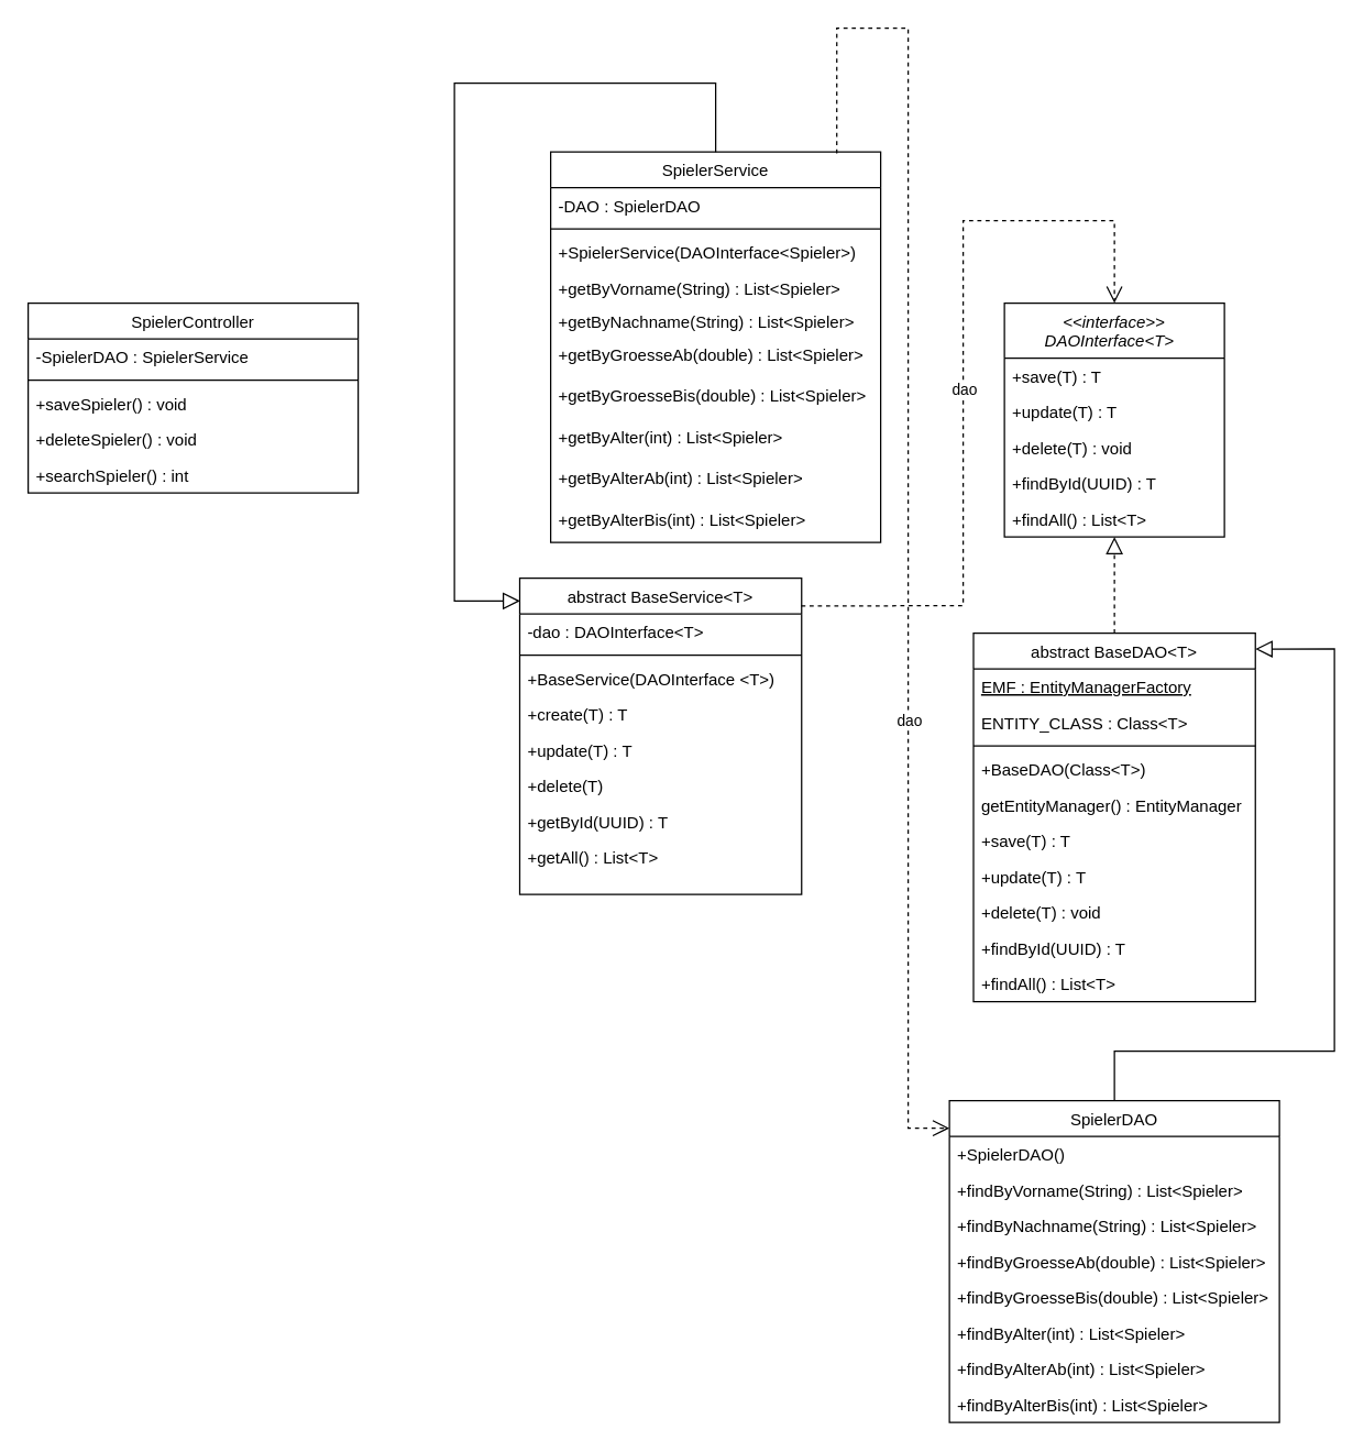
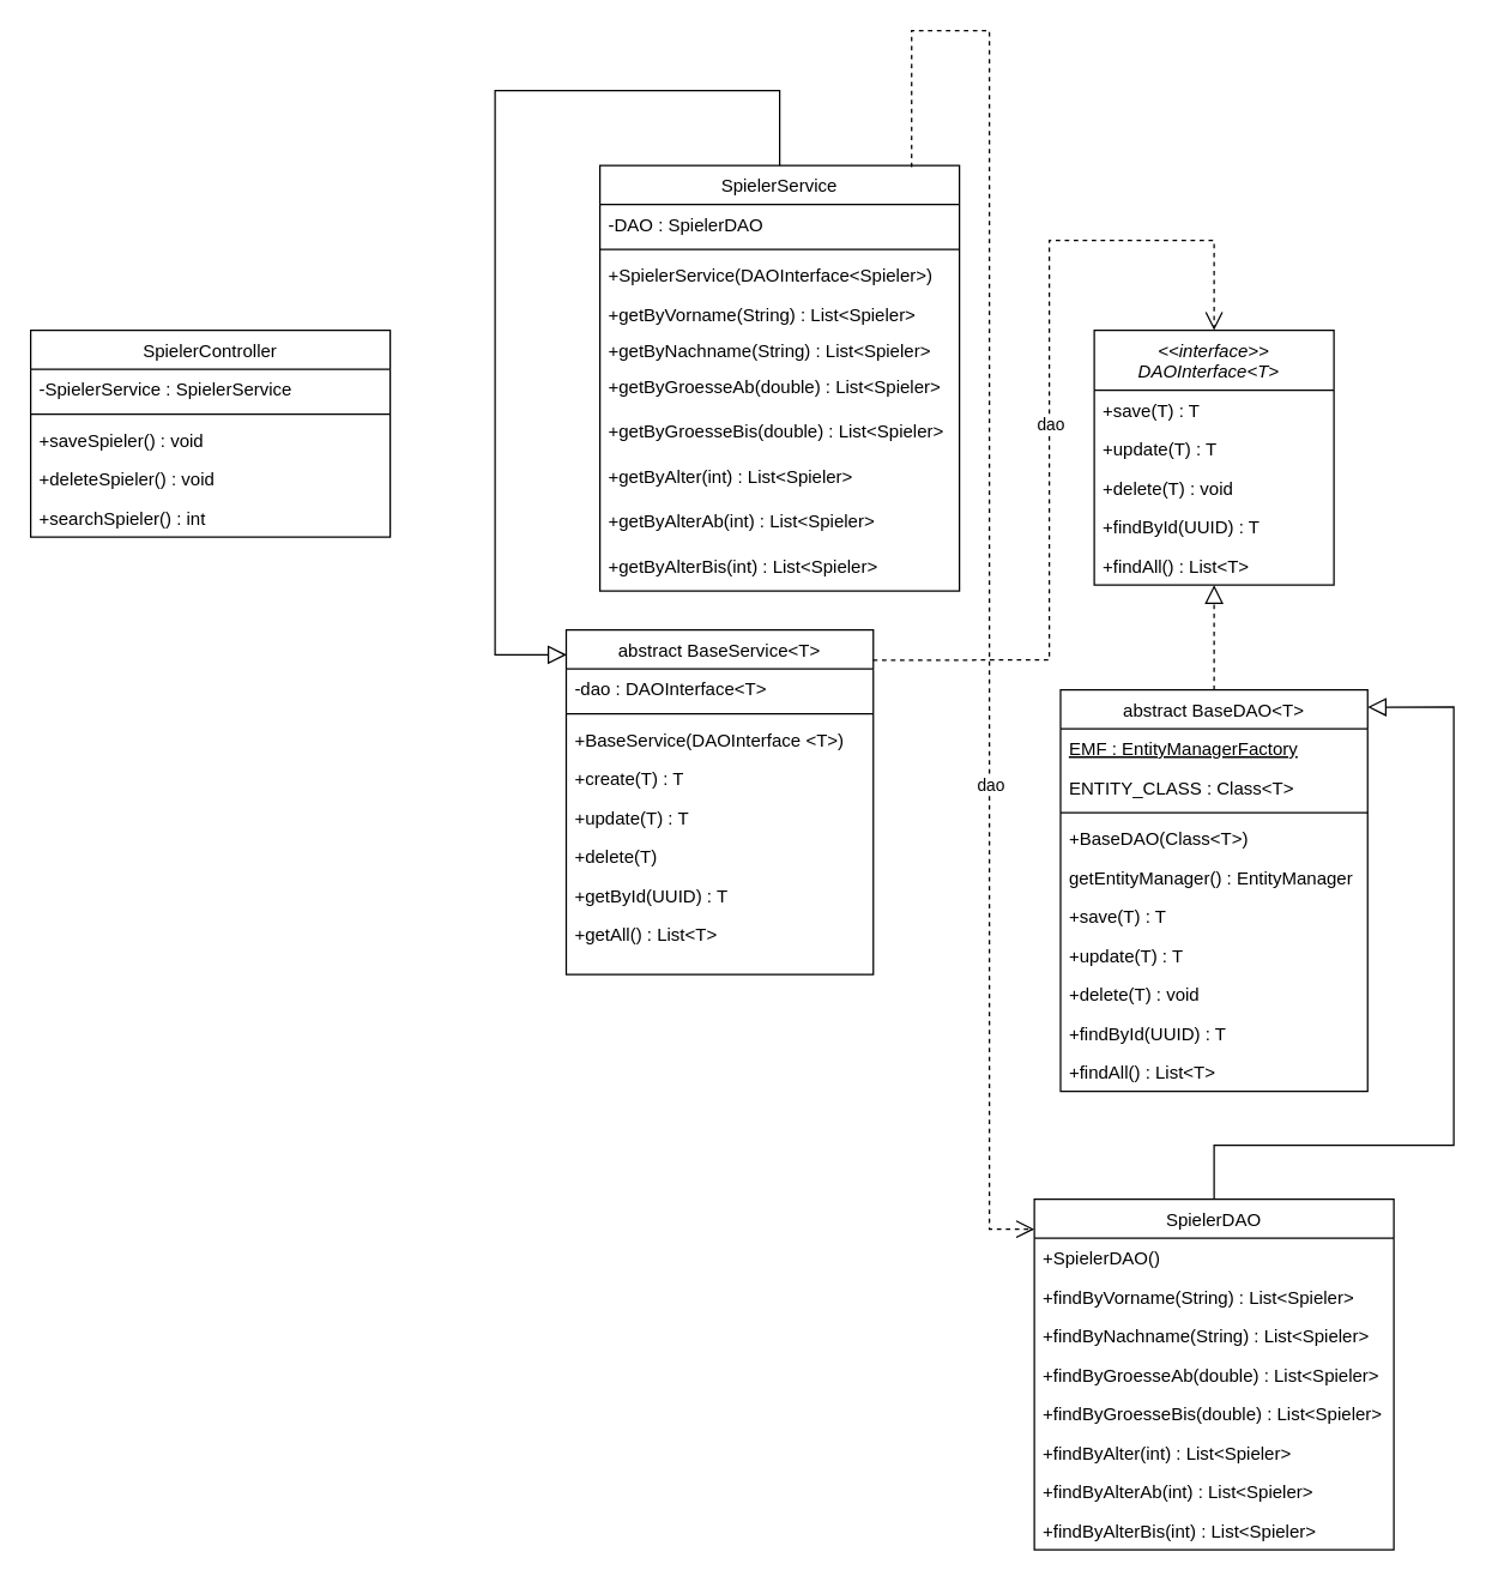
- <mxCell id="56" value="-SpielerDAO : SpielerService" style="text;align=left;verticalAlign=top;spacingLeft=4;spacingRight=4;overflow=hidden;rotatable=0;points=[[0,0.5],[1,0.5]];portConstraint=eastwest;" parent="55" vertex="1"><mxGeometry y="26" width="240" height="26" as="geometry" /></mxCell>
+ <mxCell id="56" value="-SpielerService : SpielerService" style="text;align=left;verticalAlign=top;spacingLeft=4;spacingRight=4;overflow=hidden;rotatable=0;points=[[0,0.5],[1,0.5]];portConstraint=eastwest;" parent="55" vertex="1"><mxGeometry y="26" width="240" height="26" as="geometry" /></mxCell>
